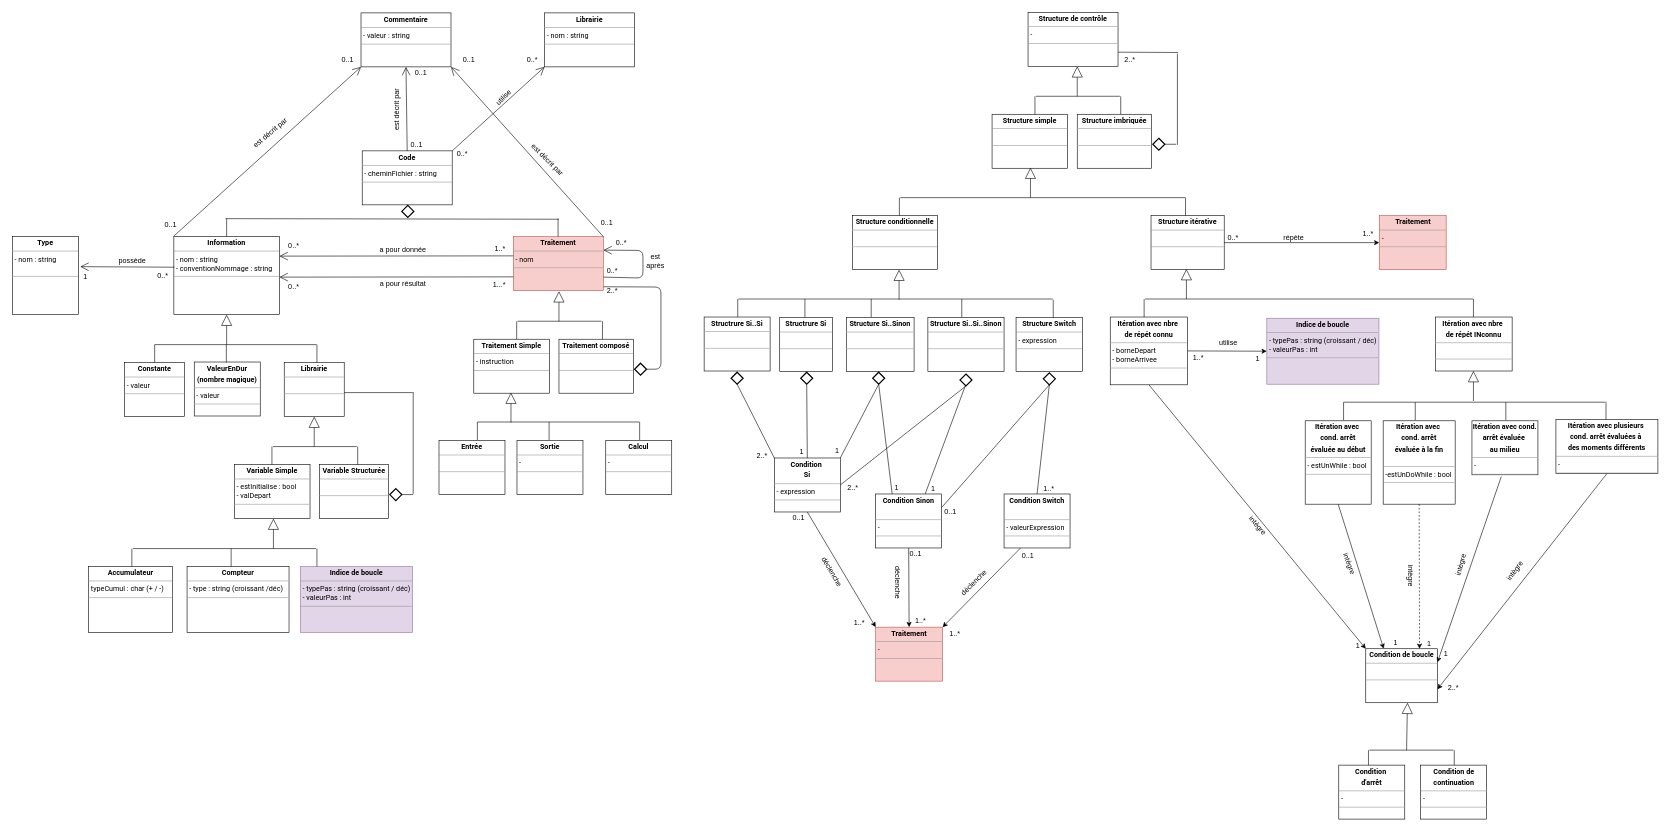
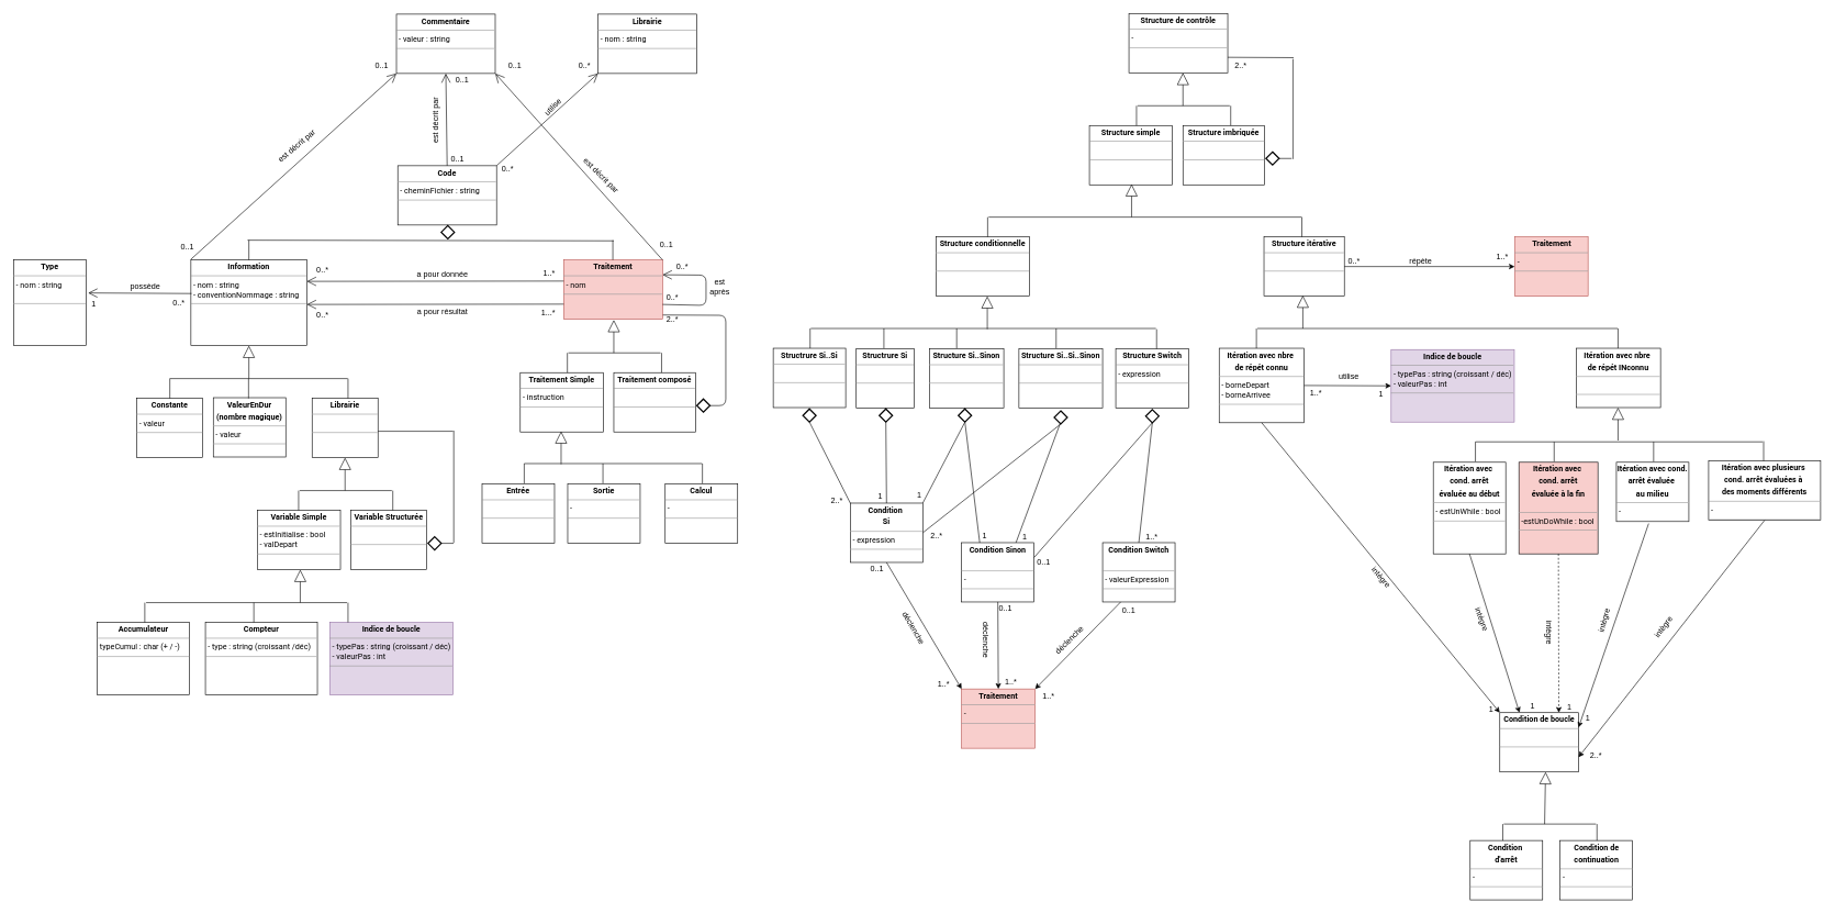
- <mxCell id="118" value="&lt;p style=&quot;margin: 4px 0px 0px ; text-align: center&quot;&gt;&lt;b&gt;Itération avec&amp;nbsp;&lt;/b&gt;&lt;/p&gt;&lt;p style=&quot;margin: 4px 0px 0px ; text-align: center&quot;&gt;&lt;b&gt;cond. arrêt&lt;/b&gt;&lt;/p&gt;&lt;p style=&quot;margin: 4px 0px 0px ; text-align: center&quot;&gt;&lt;b&gt;évaluée à la fin&lt;/b&gt;&lt;/p&gt;&lt;div&gt;&lt;b&gt;&lt;br&gt;&lt;/b&gt;&lt;/div&gt;&lt;hr size=&quot;1&quot;&gt;&lt;p style=&quot;margin: 0px ; margin-left: 4px&quot;&gt;-estUnDoWhile : bool&lt;/p&gt;&lt;hr size=&quot;1&quot;&gt;&lt;p style=&quot;margin: 0px ; margin-left: 4px&quot;&gt;&lt;br&gt;&lt;/p&gt;" style="verticalAlign=top;align=left;overflow=fill;fontSize=12;fontFamily=roboto;html=1;" parent="1" vertex="1"><mxGeometry x="2305" y="701" width="120" height="139" as="geometry" /></mxCell>
+ <mxCell id="118" value="&lt;p style=&quot;margin: 4px 0px 0px ; text-align: center&quot;&gt;&lt;b&gt;Itération avec&amp;nbsp;&lt;/b&gt;&lt;/p&gt;&lt;p style=&quot;margin: 4px 0px 0px ; text-align: center&quot;&gt;&lt;b&gt;cond. arrêt&lt;/b&gt;&lt;/p&gt;&lt;p style=&quot;margin: 4px 0px 0px ; text-align: center&quot;&gt;&lt;b&gt;évaluée à la fin&lt;/b&gt;&lt;/p&gt;&lt;div&gt;&lt;b&gt;&lt;br&gt;&lt;/b&gt;&lt;/div&gt;&lt;hr size=&quot;1&quot;&gt;&lt;p style=&quot;margin: 0px ; margin-left: 4px&quot;&gt;-estUnDoWhile : bool&lt;/p&gt;&lt;hr size=&quot;1&quot;&gt;&lt;p style=&quot;margin: 0px ; margin-left: 4px&quot;&gt;&lt;br&gt;&lt;/p&gt;" style="verticalAlign=top;align=left;overflow=fill;fontSize=12;fontFamily=roboto;html=1;fillColor=#f8cecc;" parent="1" vertex="1"><mxGeometry x="2305" y="701" width="120" height="139" as="geometry" /></mxCell>
